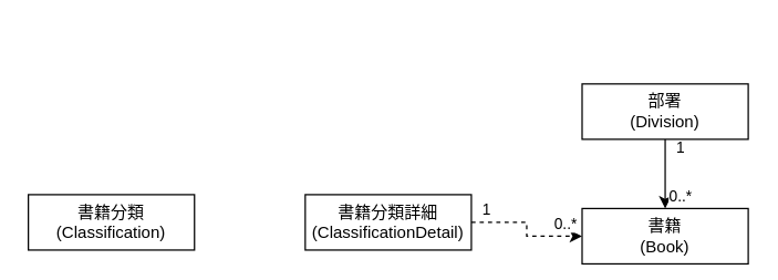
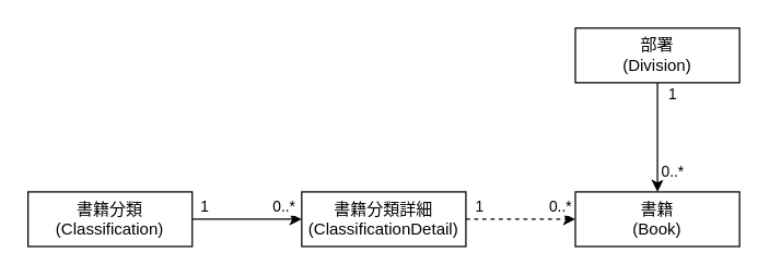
- <mxCell id="13" value="部署&lt;br&gt;(Division)" style="whiteSpace=wrap;html=1;align=center;" parent="1" vertex="1"><mxGeometry x="420" y="60" width="120" height="40" as="geometry" /></mxCell>
+ <mxCell id="13" value="部署&lt;br&gt;(Division)" style="whiteSpace=wrap;html=1;align=center;" parent="1" vertex="1"><mxGeometry x="420" y="20" width="120" height="40" as="geometry" /></mxCell>
+ <mxCell id="2" style="edgeStyle=orthogonalEdgeStyle;rounded=0;orthogonalLoop=1;jettySize=auto;html=1;exitX=1;exitY=0.5;exitDx=0;exitDy=0;entryX=0;entryY=0.5;entryDx=0;entryDy=0;" parent="1" source="5" target="9" edge="1"><mxGeometry relative="1" as="geometry" /></mxCell>
+ <mxCell id="3" value="1" style="edgeLabel;html=1;align=center;verticalAlign=middle;resizable=0;points=[];fillColor=none;" parent="2" vertex="1" connectable="0"><mxGeometry x="-0.8" y="-2" relative="1" as="geometry"><mxPoint y="-12" as="offset" /></mxGeometry></mxCell>
+ <mxCell id="4" value="0..*" style="edgeLabel;html=1;align=center;verticalAlign=middle;resizable=0;points=[];fillColor=none;" parent="2" vertex="1" connectable="0"><mxGeometry x="0.65" y="-1" relative="1" as="geometry"><mxPoint y="-11" as="offset" /></mxGeometry></mxCell>
- <mxCell id="14" value="書籍&lt;br&gt;(Book)" style="whiteSpace=wrap;html=1;align=center;" parent="1" vertex="1"><mxGeometry x="420" y="150" width="120" height="40" as="geometry" /></mxCell>
+ <mxCell id="14" value="書籍&lt;br&gt;(Book)" style="whiteSpace=wrap;html=1;align=center;" parent="1" vertex="1"><mxGeometry x="420" y="140" width="120" height="40" as="geometry" /></mxCell>
